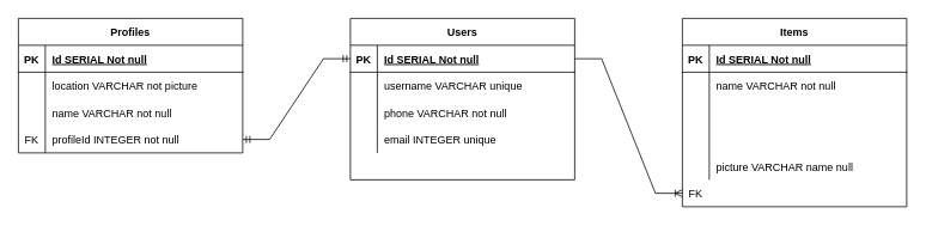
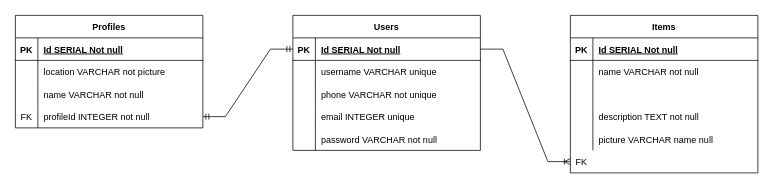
- <mxCell id="11" value="phone VARCHAR not null" style="shape=partialRectangle;overflow=hidden;connectable=0;fillColor=none;top=0;left=0;bottom=0;right=0;align=left;spacingLeft=6;" parent="9" vertex="1"><mxGeometry x="30" width="220" height="30" as="geometry"><mxRectangle width="220" height="30" as="alternateBounds" /></mxGeometry></mxCell>
+ <mxCell id="11" value="phone VARCHAR not unique" style="shape=partialRectangle;overflow=hidden;connectable=0;fillColor=none;top=0;left=0;bottom=0;right=0;align=left;spacingLeft=6;" parent="9" vertex="1"><mxGeometry x="30" width="220" height="30" as="geometry"><mxRectangle width="220" height="30" as="alternateBounds" /></mxGeometry></mxCell>
+ <mxCell id="42" value="description TEXT not null" style="shape=partialRectangle;overflow=hidden;connectable=0;fillColor=none;top=0;left=0;bottom=0;right=0;align=left;spacingLeft=6;" parent="40" vertex="1"><mxGeometry x="30" width="220" height="30" as="geometry"><mxRectangle width="220" height="30" as="alternateBounds" /></mxGeometry></mxCell>
+ <mxCell id="17" value="password VARCHAR not null" style="shape=partialRectangle;overflow=hidden;connectable=0;fillColor=none;top=0;left=0;bottom=0;right=0;align=left;spacingLeft=6;" parent="15" vertex="1"><mxGeometry x="30" width="220" height="30" as="geometry"><mxRectangle width="220" height="30" as="alternateBounds" /></mxGeometry></mxCell>
